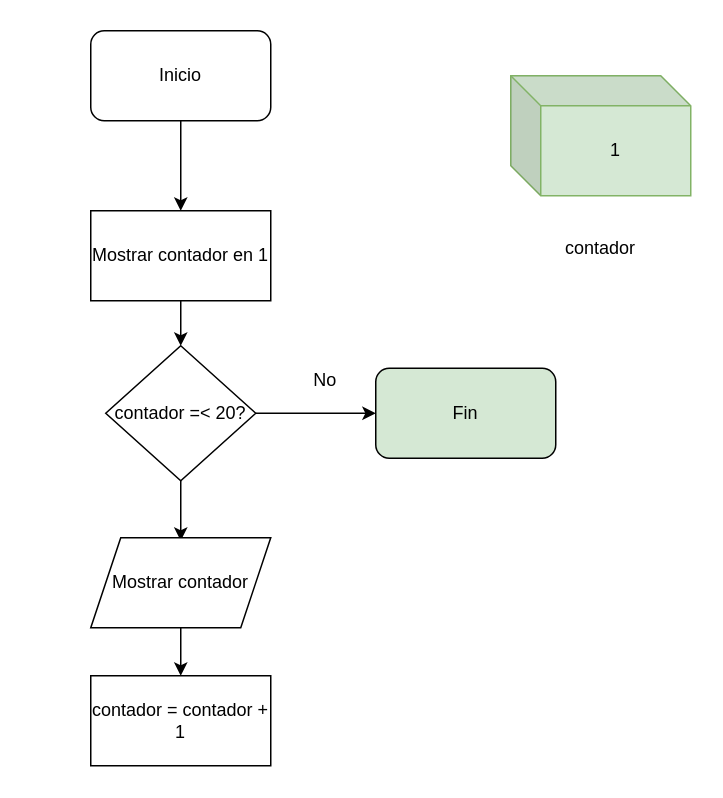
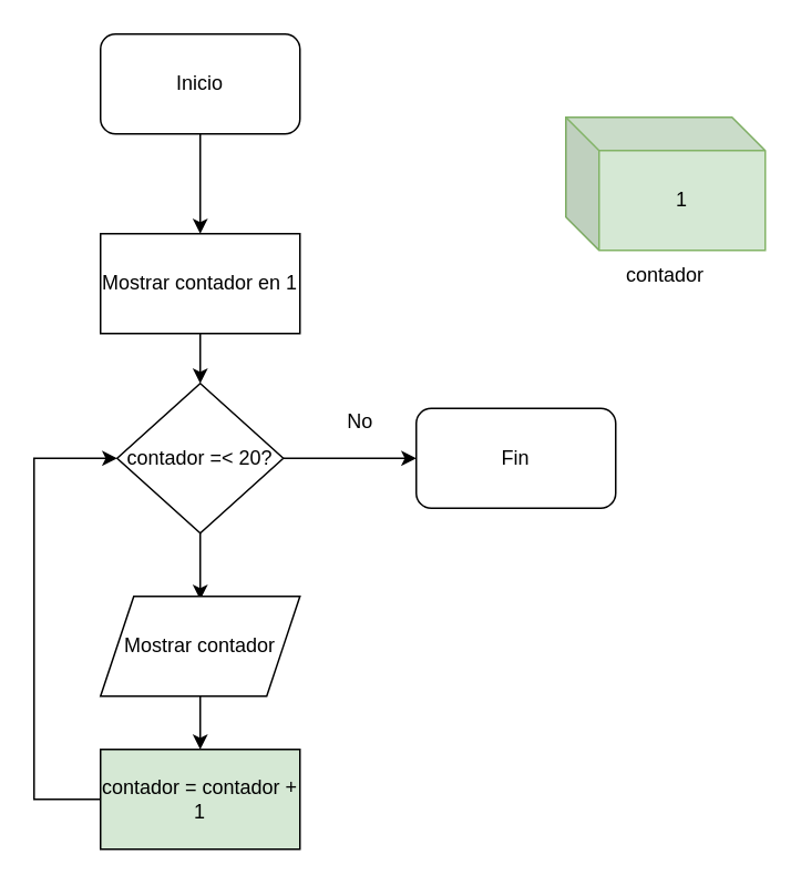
- <mxCell id="13" value="1" style="shape=cube;whiteSpace=wrap;html=1;boundedLbl=1;backgroundOutline=1;darkOpacity=0.05;darkOpacity2=0.1;fillColor=#d5e8d4;strokeColor=#82b366;" parent="1" vertex="1"><mxGeometry x="340" y="50" width="120" height="80" as="geometry" /></mxCell>
+ <mxCell id="13" value="1" style="shape=cube;whiteSpace=wrap;html=1;boundedLbl=1;backgroundOutline=1;darkOpacity=0.05;darkOpacity2=0.1;fillColor=#d5e8d4;strokeColor=#82b366;" parent="1" vertex="1"><mxGeometry x="340" y="70" width="120" height="80" as="geometry" /></mxCell>
- <mxCell id="12" value="Fin" style="rounded=1;whiteSpace=wrap;html=1;fillColor=#d5e8d4;" parent="1" vertex="1"><mxGeometry x="250" y="245" width="120" height="60" as="geometry" /></mxCell>
+ <mxCell id="12" value="Fin" style="rounded=1;whiteSpace=wrap;html=1;" parent="1" vertex="1"><mxGeometry x="250" y="245" width="120" height="60" as="geometry" /></mxCell>
+ <mxCell id="10" style="edgeStyle=orthogonalEdgeStyle;rounded=0;orthogonalLoop=1;jettySize=auto;html=1;entryX=0;entryY=0.5;entryDx=0;entryDy=0;" parent="1" source="11" target="8" edge="1"><mxGeometry relative="1" as="geometry"><Array as="points"><mxPoint x="20" y="480" /><mxPoint x="20" y="275" /></Array></mxGeometry></mxCell>
- <mxCell id="11" value="contador = contador + 1" style="rounded=0;whiteSpace=wrap;html=1;" parent="1" vertex="1"><mxGeometry x="60" y="450" width="120" height="60" as="geometry" /></mxCell>
+ <mxCell id="11" value="contador = contador + 1" style="rounded=0;whiteSpace=wrap;html=1;fillColor=#d5e8d4;" parent="1" vertex="1"><mxGeometry x="60" y="450" width="120" height="60" as="geometry" /></mxCell>
